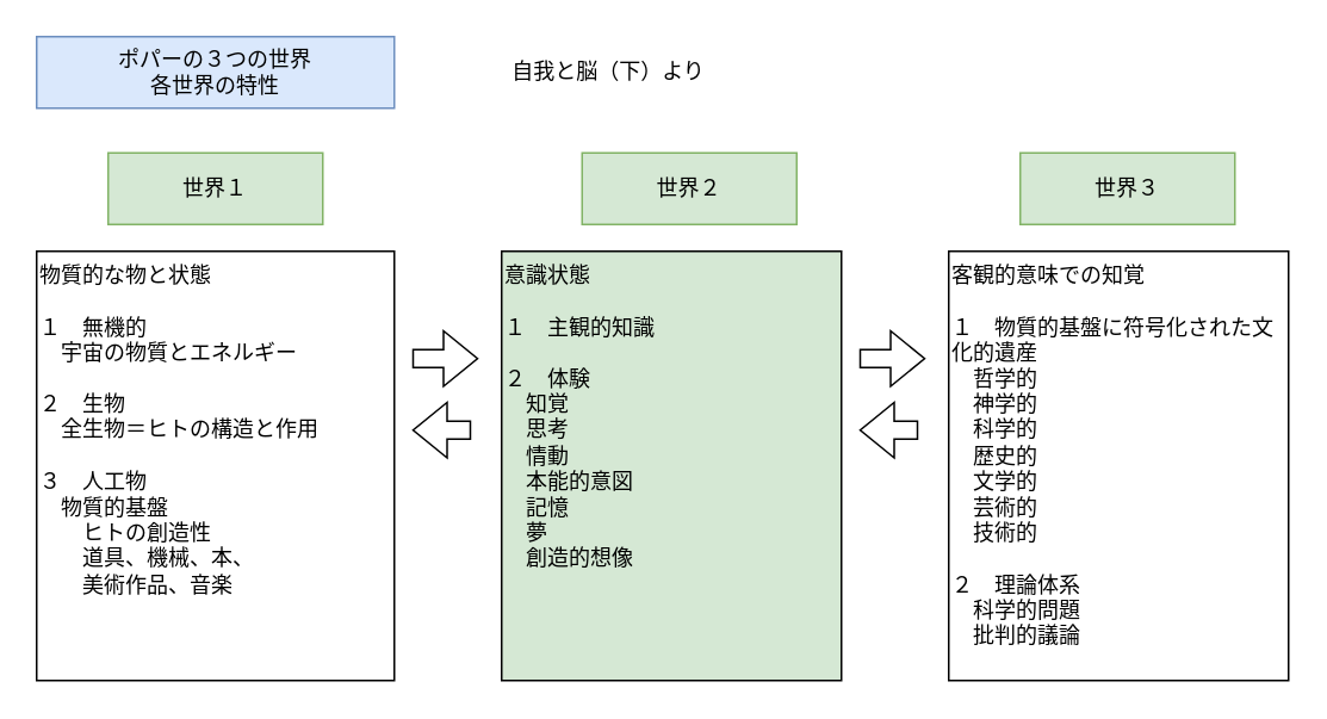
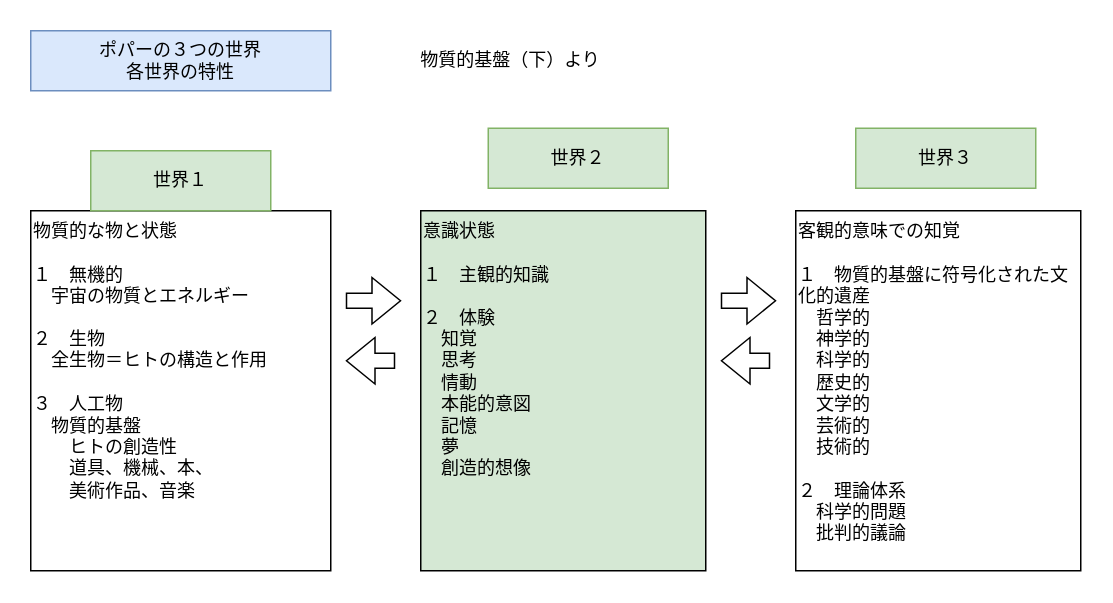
- <mxCell id="13" value="自我と脳（下）より" style="text;html=1;align=center;verticalAlign=middle;whiteSpace=wrap;rounded=0;" vertex="1" parent="1"><mxGeometry x="260" y="20" width="160" height="40" as="geometry" /></mxCell>
+ <mxCell id="13" value="物質的基盤（下）より" style="text;html=1;align=center;verticalAlign=middle;whiteSpace=wrap;rounded=0;" vertex="1" parent="1"><mxGeometry x="260" y="20" width="160" height="40" as="geometry" /></mxCell>
- <mxCell id="4" value="世界１" style="text;html=1;align=center;verticalAlign=middle;whiteSpace=wrap;rounded=0;fillColor=#d5e8d4;strokeColor=#82b366;" vertex="1" parent="1"><mxGeometry x="60" y="85" width="120" height="40" as="geometry" /></mxCell>
+ <mxCell id="4" value="世界１" style="text;html=1;align=center;verticalAlign=middle;whiteSpace=wrap;rounded=0;fillColor=#d5e8d4;strokeColor=#82b366;" vertex="1" parent="1"><mxGeometry x="60" y="100" width="120" height="40" as="geometry" /></mxCell>
